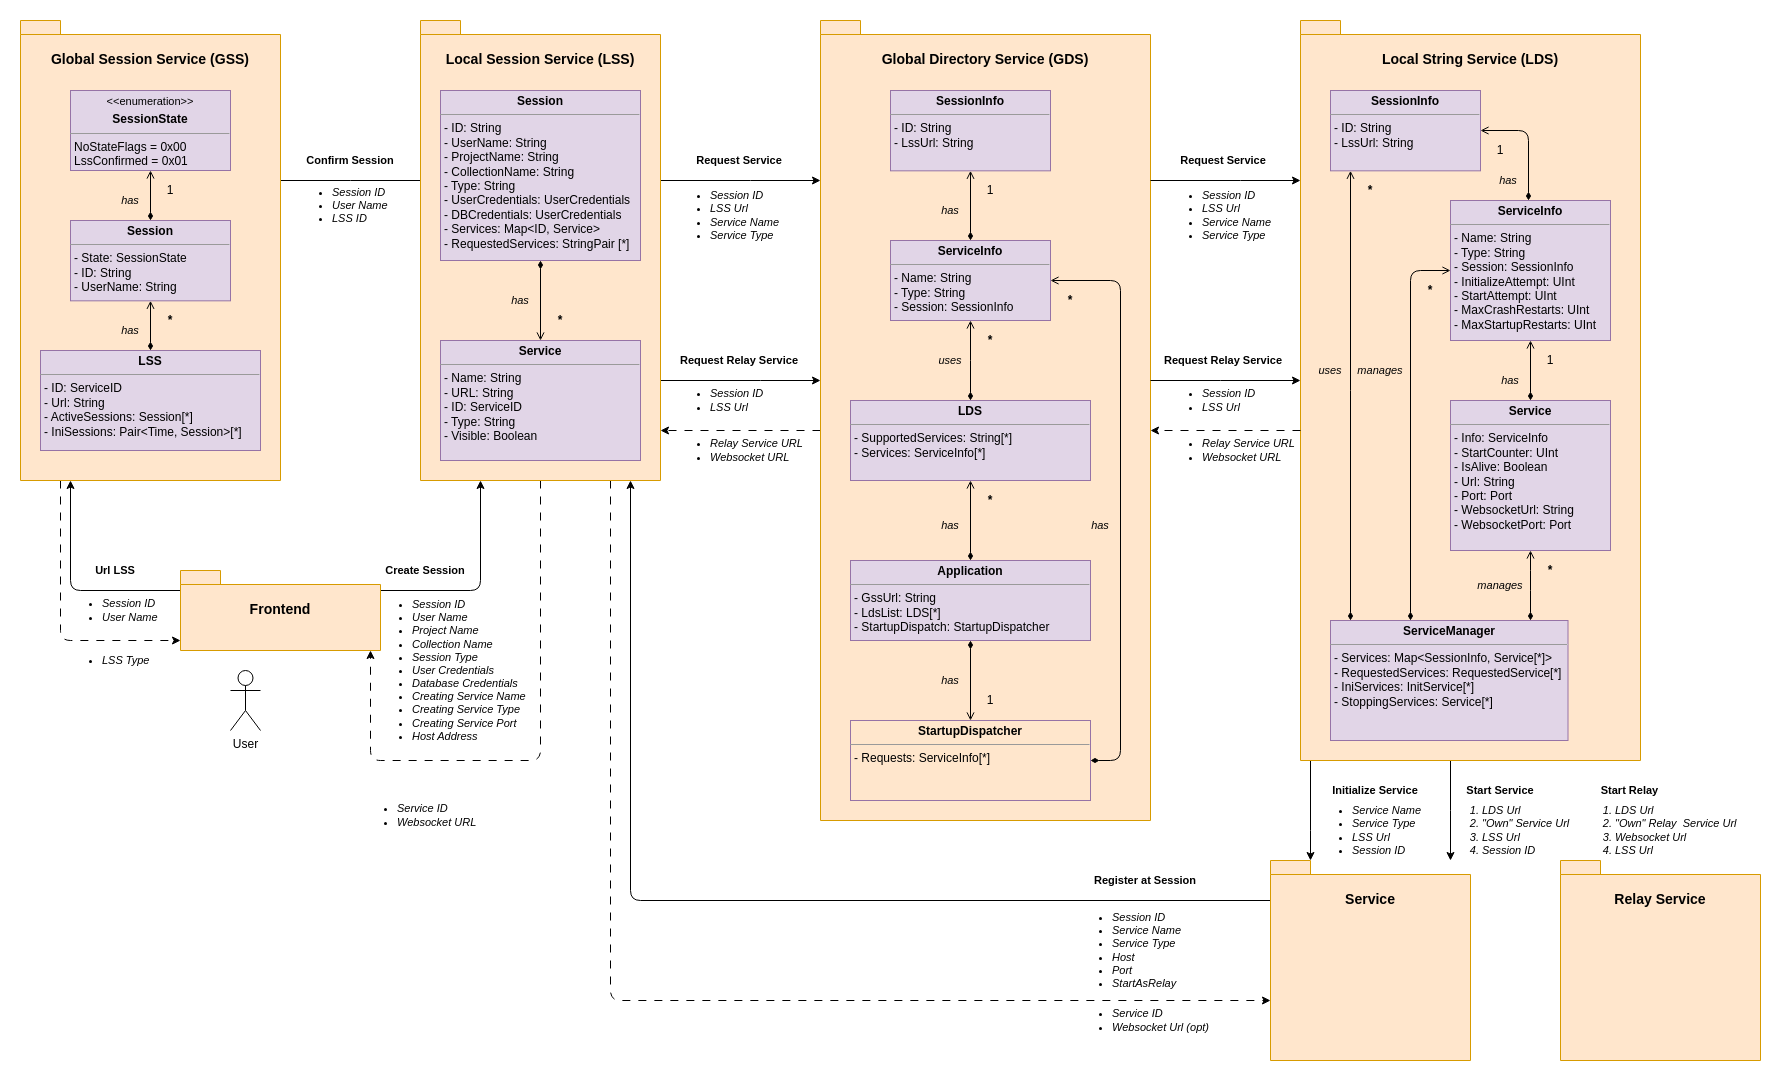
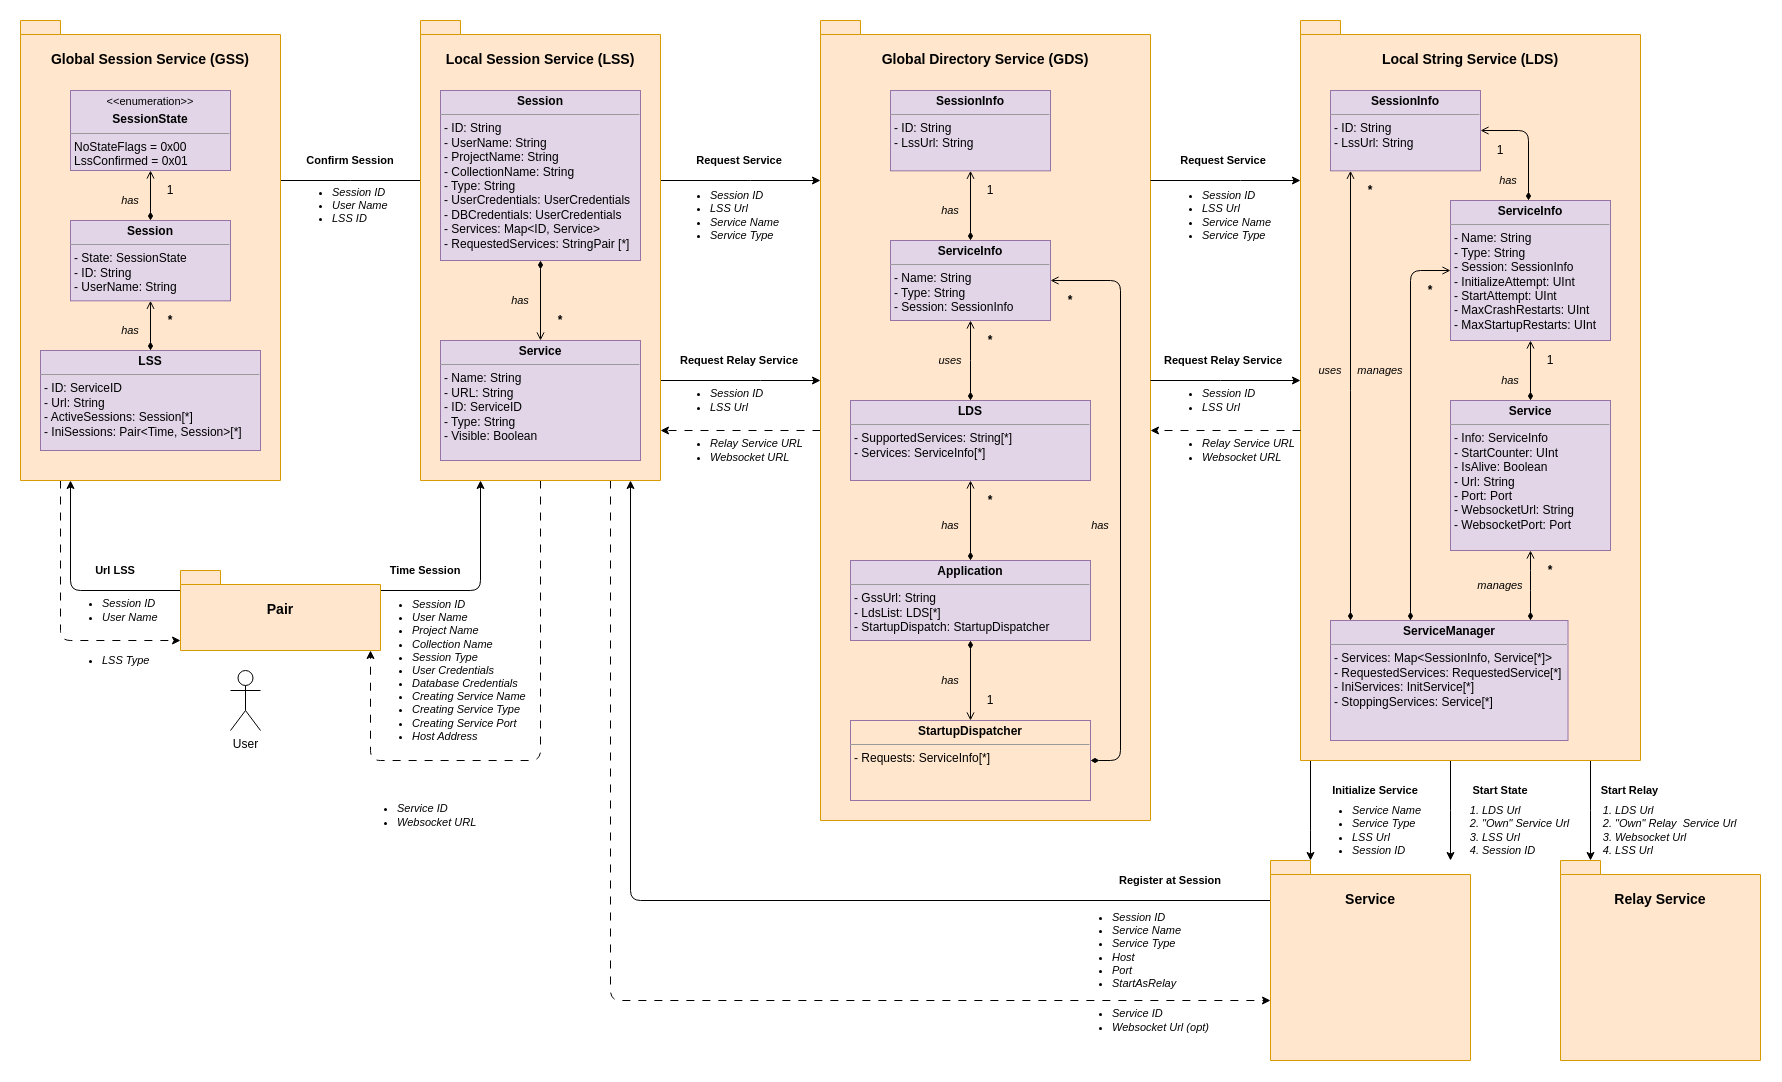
- <mxCell id="73" value="&lt;span style=&quot;&quot;&gt;&lt;span&gt;Create Session&lt;/span&gt;&lt;/span&gt;" style="text;html=1;align=center;verticalAlign=middle;whiteSpace=wrap;rounded=0;fontStyle=1;fontSize=11;connectable=0;allowArrows=0;" parent="1" vertex="1"><mxGeometry x="380" y="550" width="90" height="40" as="geometry" /></mxCell>
+ <mxCell id="73" value="&lt;span style=&quot;&quot;&gt;&lt;span&gt;Time Session&lt;/span&gt;&lt;/span&gt;" style="text;html=1;align=center;verticalAlign=middle;whiteSpace=wrap;rounded=0;fontStyle=1;fontSize=11;connectable=0;allowArrows=0;" parent="1" vertex="1"><mxGeometry x="380" y="550" width="90" height="40" as="geometry" /></mxCell>
- <mxCell id="71" value="&lt;h3&gt;Frontend&lt;/h3&gt;" style="shape=folder;fontStyle=1;spacingTop=10;tabWidth=40;tabHeight=14;tabPosition=left;html=1;whiteSpace=wrap;connectable=1;allowArrows=1;rotatable=0;fillColor=#ffe6cc;strokeColor=#d79b00;container=1;align=center;verticalAlign=top;recursiveResize=0;" parent="1" vertex="1"><mxGeometry x="180" y="570" width="200" height="80" as="geometry"><mxRectangle x="640" y="480" width="90" height="40" as="alternateBounds" /></mxGeometry></mxCell>
+ <mxCell id="71" value="&lt;h3&gt;Pair&lt;/h3&gt;" style="shape=folder;fontStyle=1;spacingTop=10;tabWidth=40;tabHeight=14;tabPosition=left;html=1;whiteSpace=wrap;connectable=1;allowArrows=1;rotatable=0;fillColor=#ffe6cc;strokeColor=#d79b00;container=1;align=center;verticalAlign=top;recursiveResize=0;" parent="1" vertex="1"><mxGeometry x="180" y="570" width="200" height="80" as="geometry"><mxRectangle x="640" y="480" width="90" height="40" as="alternateBounds" /></mxGeometry></mxCell>
- <mxCell id="99" value="Start Service" style="text;html=1;align=center;verticalAlign=middle;whiteSpace=wrap;rounded=0;fontStyle=1;fontSize=11;connectable=0;allowArrows=0;" parent="1" vertex="1"><mxGeometry x="1450" y="770" width="100" height="40" as="geometry" /></mxCell>
+ <mxCell id="99" value="Start State" style="text;html=1;align=center;verticalAlign=middle;whiteSpace=wrap;rounded=0;fontStyle=1;fontSize=11;connectable=0;allowArrows=0;" parent="1" vertex="1"><mxGeometry x="1450" y="770" width="100" height="40" as="geometry" /></mxCell>
+ <mxCell id="13" style="edgeStyle=orthogonalEdgeStyle;rounded=0;orthogonalLoop=1;jettySize=auto;html=1;" parent="1" source="16" target="95" edge="1"><mxGeometry relative="1" as="geometry"><Array as="points"><mxPoint x="1590" y="810" /><mxPoint x="1590" y="810" /></Array></mxGeometry></mxCell>
- <mxCell id="103" value="Register at Session" style="text;html=1;align=center;verticalAlign=middle;whiteSpace=wrap;rounded=0;fontStyle=1;fontSize=11;connectable=0;allowArrows=0;" parent="1" vertex="1"><mxGeometry x="1080" y="860" width="130" height="40" as="geometry" /></mxCell>
+ <mxCell id="103" value="Register at Session" style="text;html=1;align=center;verticalAlign=middle;whiteSpace=wrap;rounded=0;fontStyle=1;fontSize=11;connectable=0;allowArrows=0;" parent="1" vertex="1"><mxGeometry x="1105" y="860" width="130" height="40" as="geometry" /></mxCell>
